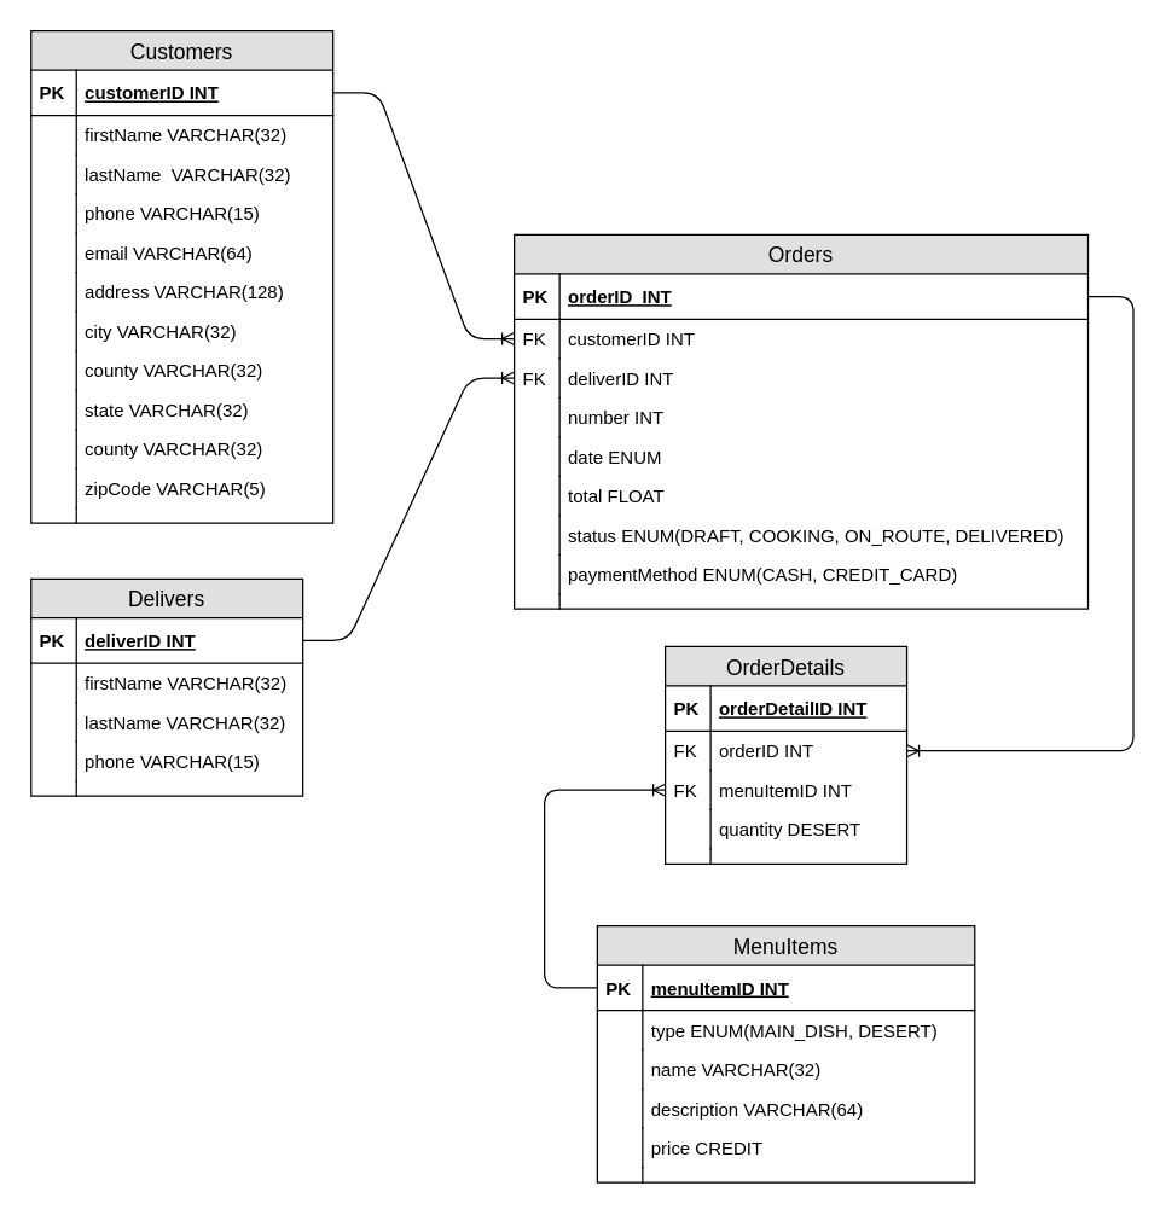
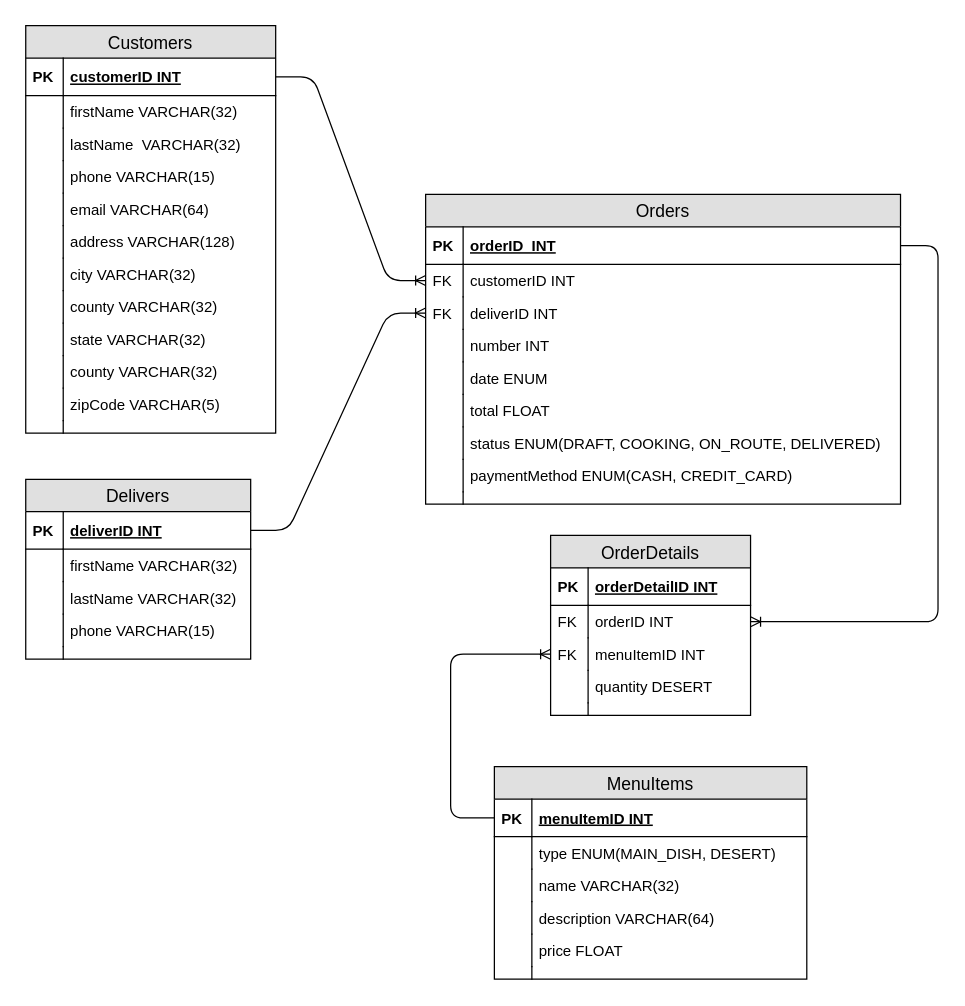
- <mxCell id="82" value="price CREDIT" style="shape=partialRectangle;top=0;left=0;right=0;bottom=0;align=left;verticalAlign=top;fillColor=none;spacingLeft=34;spacingRight=4;overflow=hidden;rotatable=0;points=[[0,0.5],[1,0.5]];portConstraint=eastwest;dropTarget=0;fontSize=12;" vertex="1" parent="73"><mxGeometry y="134" width="250" height="26" as="geometry" /></mxCell>
+ <mxCell id="82" value="price FLOAT" style="shape=partialRectangle;top=0;left=0;right=0;bottom=0;align=left;verticalAlign=top;fillColor=none;spacingLeft=34;spacingRight=4;overflow=hidden;rotatable=0;points=[[0,0.5],[1,0.5]];portConstraint=eastwest;dropTarget=0;fontSize=12;" vertex="1" parent="73"><mxGeometry y="134" width="250" height="26" as="geometry" /></mxCell>
